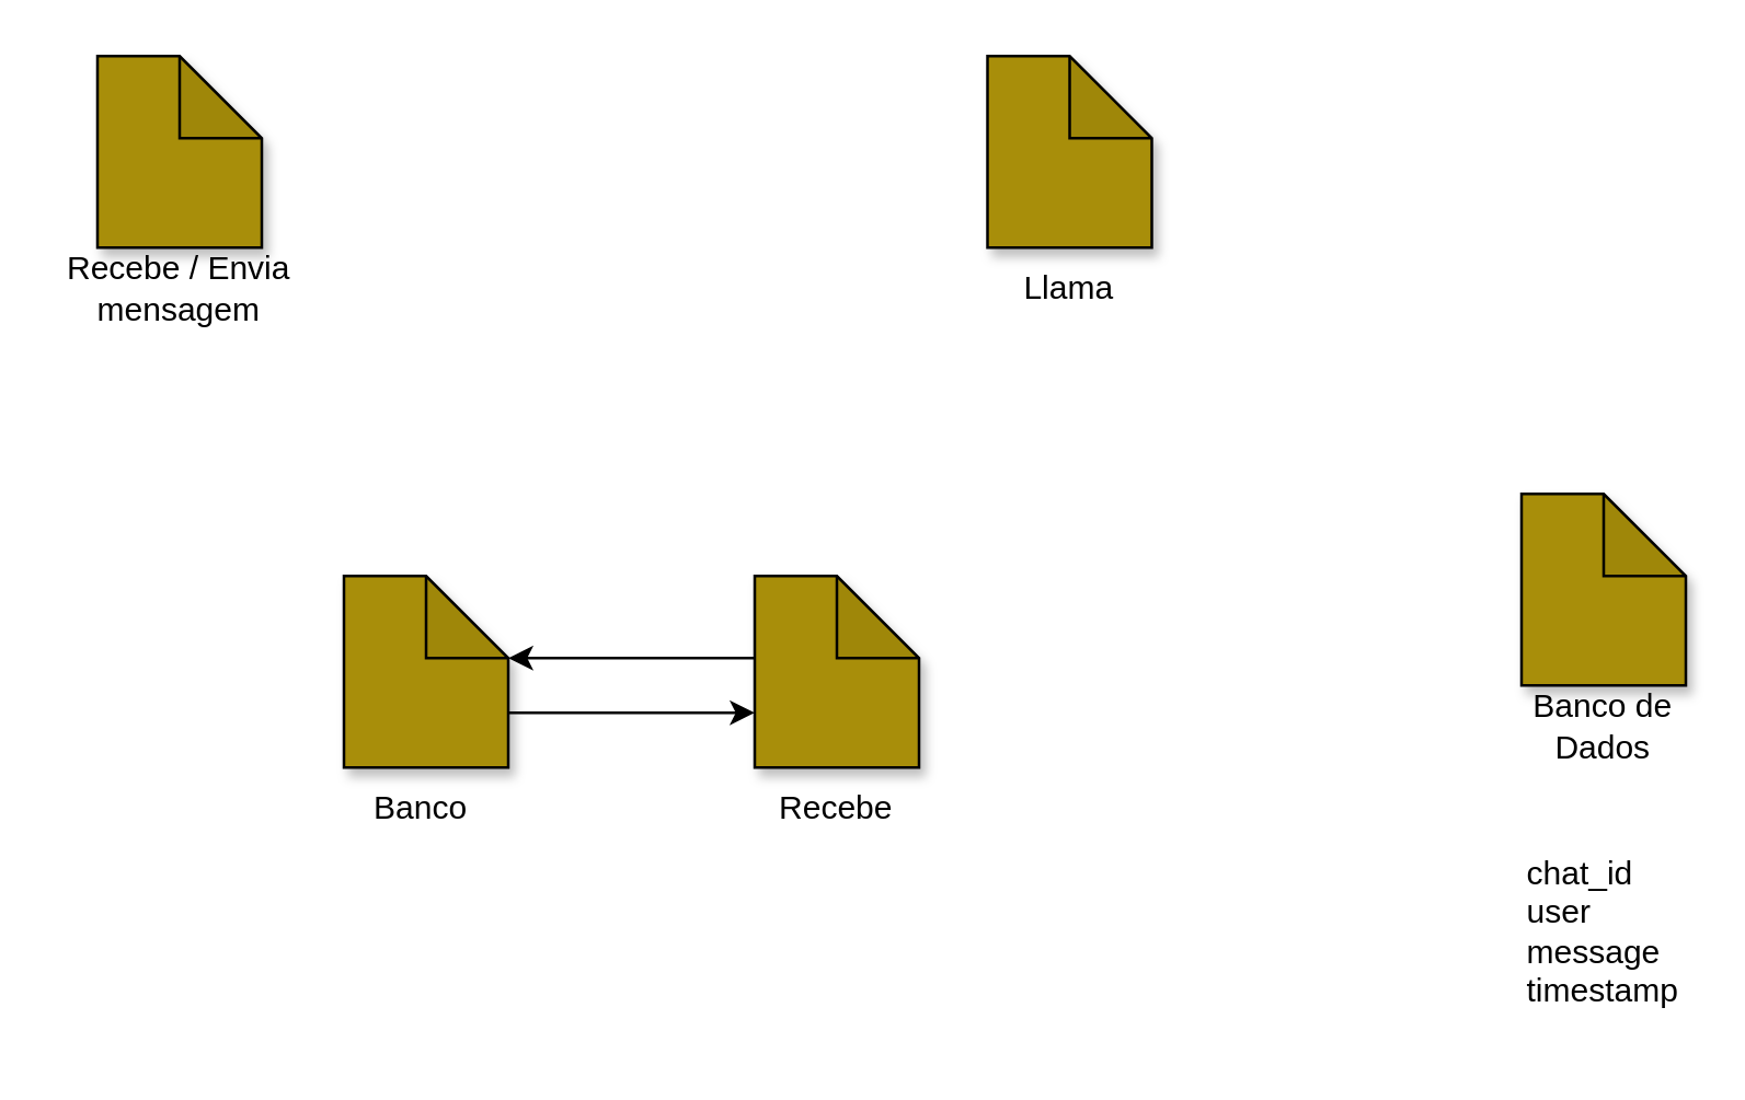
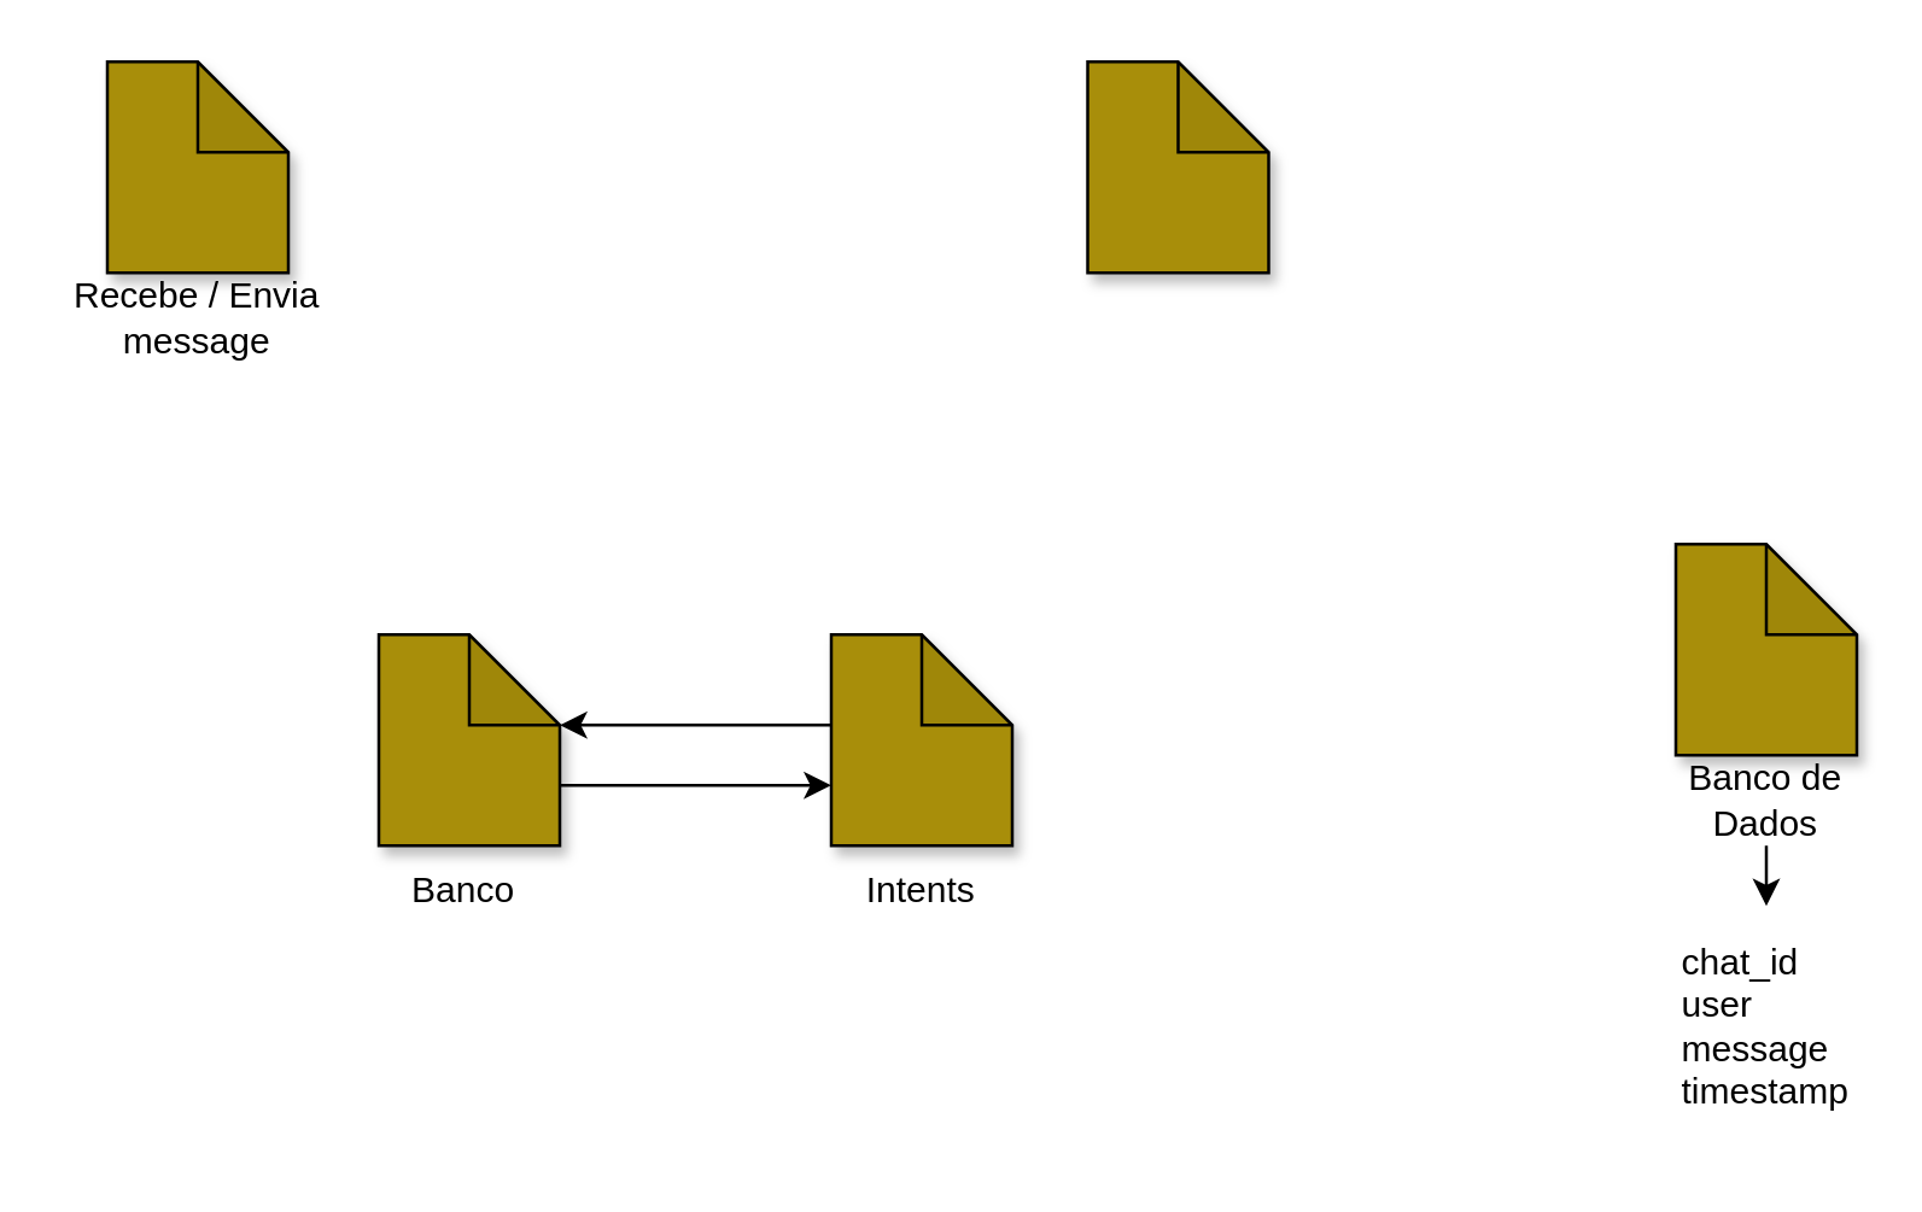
- <mxCell id="7" value="Recebe / Envia mensagem" style="text;strokeColor=none;align=center;fillColor=none;html=1;verticalAlign=middle;whiteSpace=wrap;rounded=0;shadow=1;movable=1;resizable=1;rotatable=1;deletable=1;editable=1;connectable=1;container=0;" parent="5" vertex="1"><mxGeometry y="70" width="90" height="30" as="geometry" /></mxCell>
+ <mxCell id="7" value="Recebe / Envia message" style="text;strokeColor=none;align=center;fillColor=none;html=1;verticalAlign=middle;whiteSpace=wrap;rounded=0;shadow=1;movable=1;resizable=1;rotatable=1;deletable=1;editable=1;connectable=1;container=0;" parent="5" vertex="1"><mxGeometry y="70" width="90" height="30" as="geometry" /></mxCell>
- <mxCell id="4" value="Llama" style="text;strokeColor=none;align=center;fillColor=none;html=1;verticalAlign=middle;whiteSpace=wrap;rounded=0;shadow=1;movable=1;resizable=1;rotatable=1;deletable=1;editable=1;connectable=1;" parent="2" vertex="1"><mxGeometry y="70" width="60" height="30" as="geometry" /></mxCell>
+ <mxCell id="22" value="" style="edgeStyle=none;html=1;" edge="1" parent="17" source="20" target="21"><mxGeometry relative="1" as="geometry" /></mxCell>
- <mxCell id="14" value="Recebe" style="text;strokeColor=none;align=center;fillColor=none;html=1;verticalAlign=middle;whiteSpace=wrap;rounded=0;shadow=1;movable=1;resizable=1;rotatable=1;deletable=1;editable=1;connectable=1;" parent="12" vertex="1"><mxGeometry y="70" width="60" height="30" as="geometry" /></mxCell>
+ <mxCell id="14" value="Intents" style="text;strokeColor=none;align=center;fillColor=none;html=1;verticalAlign=middle;whiteSpace=wrap;rounded=0;shadow=1;movable=1;resizable=1;rotatable=1;deletable=1;editable=1;connectable=1;" parent="12" vertex="1"><mxGeometry y="70" width="60" height="30" as="geometry" /></mxCell>
